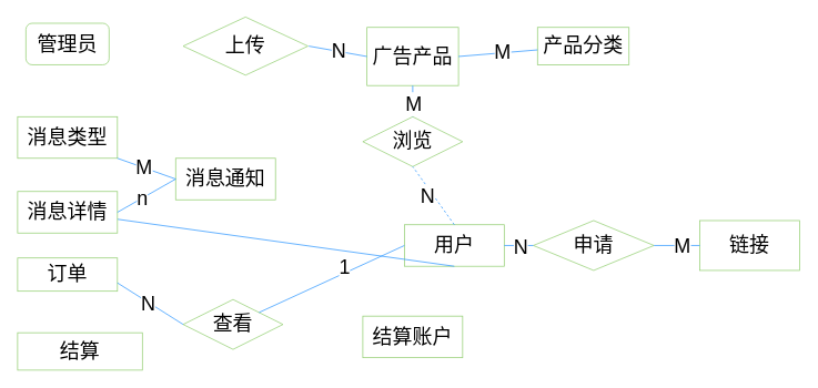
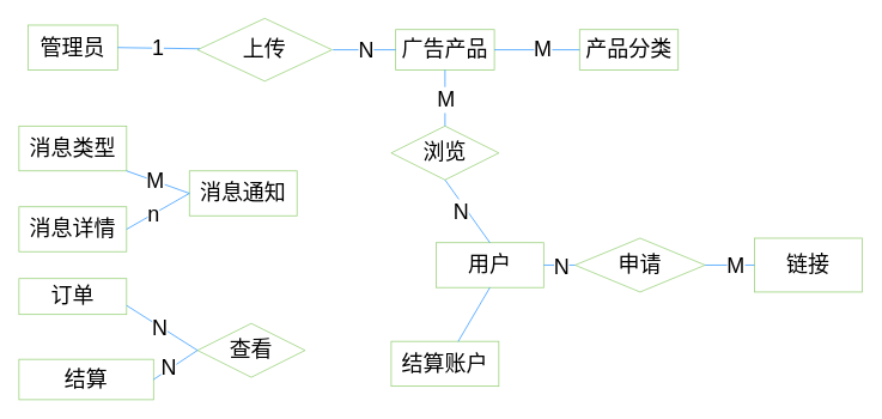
- <mxCell id="2" value="&lt;font style=&quot;font-size: 24px;&quot;&gt;管理员&lt;/font&gt;" style="whiteSpace=wrap;html=1;strokeColor=#97D077;rounded=1;" vertex="1" parent="1"><mxGeometry x="30" y="27.5" width="100" height="50" as="geometry" /></mxCell>
+ <mxCell id="2" value="&lt;font style=&quot;font-size: 24px;&quot;&gt;管理员&lt;/font&gt;" style="rounded=0;whiteSpace=wrap;html=1;strokeColor=#97D077;" vertex="1" parent="1"><mxGeometry x="30" y="27.5" width="100" height="50" as="geometry" /></mxCell>
+ <mxCell id="7" value="" style="endArrow=none;html=1;rounded=0;fontSize=24;strokeColor=#3399FF;exitX=1;exitY=0.5;exitDx=0;exitDy=0;" edge="1" parent="1" source="2" target="5"><mxGeometry width="50" height="50" relative="1" as="geometry"><mxPoint x="270" y="250" as="sourcePoint" /><mxPoint x="320" y="200" as="targetPoint" /></mxGeometry></mxCell>
+ <mxCell id="8" value="1" style="edgeLabel;html=1;align=center;verticalAlign=middle;resizable=0;points=[];fontSize=24;" vertex="1" connectable="0" parent="7"><mxGeometry x="0.362" y="-1" relative="1" as="geometry"><mxPoint x="-17" y="-1" as="offset" /></mxGeometry></mxCell>
- <mxCell id="4" value="&lt;font style=&quot;font-size: 24px;&quot;&gt;广告产品&lt;/font&gt;" style="whiteSpace=wrap;html=1;strokeColor=#97D077;rounded=0;" vertex="1" parent="1"><mxGeometry x="440" y="32.5" width="110" height="70" as="geometry" /></mxCell>
+ <mxCell id="4" value="&lt;font style=&quot;font-size: 24px;&quot;&gt;广告产品&lt;/font&gt;" style="whiteSpace=wrap;html=1;strokeColor=#97D077;rounded=0;" vertex="1" parent="1"><mxGeometry x="440" y="32.5" width="110" height="45" as="geometry" /></mxCell>
- <mxCell id="13" value="" style="endArrow=none;html=1;rounded=0;fontSize=24;strokeColor=#3399FF;exitX=0.5;exitY=0;exitDx=0;exitDy=0;entryX=0.5;entryY=1;entryDx=0;entryDy=0;dashed=1;" edge="1" parent="1" source="3" target="6"><mxGeometry width="50" height="50" relative="1" as="geometry"><mxPoint x="180" y="85" as="sourcePoint" /><mxPoint x="249" y="85" as="targetPoint" /></mxGeometry></mxCell>
+ <mxCell id="13" value="" style="endArrow=none;html=1;rounded=0;fontSize=24;strokeColor=#3399FF;exitX=0.5;exitY=0;exitDx=0;exitDy=0;entryX=0.5;entryY=1;entryDx=0;entryDy=0;" edge="1" parent="1" source="3" target="6"><mxGeometry width="50" height="50" relative="1" as="geometry"><mxPoint x="180" y="85" as="sourcePoint" /><mxPoint x="249" y="85" as="targetPoint" /></mxGeometry></mxCell>
- <mxCell id="31" value="" style="endArrow=none;html=1;rounded=0;fontSize=24;strokeColor=#3399FF;exitX=0.5;exitY=1;exitDx=0;exitDy=0;" edge="1" parent="1" source="3" target="34"><mxGeometry width="50" height="50" relative="1" as="geometry"><mxPoint x="290" y="330" as="sourcePoint" /><mxPoint x="340" y="280" as="targetPoint" /></mxGeometry></mxCell>
+ <mxCell id="31" value="" style="endArrow=none;html=1;rounded=0;fontSize=24;strokeColor=#3399FF;exitX=0.5;exitY=1;exitDx=0;exitDy=0;" edge="1" parent="1" source="3" target="30"><mxGeometry width="50" height="50" relative="1" as="geometry"><mxPoint x="290" y="330" as="sourcePoint" /><mxPoint x="340" y="280" as="targetPoint" /></mxGeometry></mxCell>
- <mxCell id="18" value="" style="endArrow=none;html=1;rounded=0;fontSize=24;strokeColor=#3399FF;entryX=0;entryY=0.5;entryDx=0;entryDy=0;" edge="1" parent="1" source="17" target="3"><mxGeometry width="50" height="50" relative="1" as="geometry"><mxPoint x="160" y="65" as="sourcePoint" /><mxPoint x="229" y="65" as="targetPoint" /></mxGeometry></mxCell>
- <mxCell id="19" value="1" style="edgeLabel;html=1;align=center;verticalAlign=middle;resizable=0;points=[];fontSize=24;" vertex="1" connectable="0" parent="18"><mxGeometry x="0.362" y="-1" relative="1" as="geometry"><mxPoint x="-17" y="-1" as="offset" /></mxGeometry></mxCell>
+ <mxCell id="22" value="" style="endArrow=none;html=1;rounded=0;fontSize=24;strokeColor=#3399FF;exitX=1;exitY=0.5;exitDx=0;exitDy=0;entryX=0;entryY=0.5;entryDx=0;entryDy=0;" edge="1" parent="1" source="16" target="17"><mxGeometry width="50" height="50" relative="1" as="geometry"><mxPoint x="150" y="180" as="sourcePoint" /><mxPoint x="210" y="395" as="targetPoint" /></mxGeometry></mxCell>
+ <mxCell id="23" value="N" style="edgeLabel;html=1;align=center;verticalAlign=middle;resizable=0;points=[];fontSize=24;" vertex="1" connectable="0" parent="22"><mxGeometry x="0.362" y="-1" relative="1" as="geometry"><mxPoint x="-17" y="8" as="offset" /></mxGeometry></mxCell>
